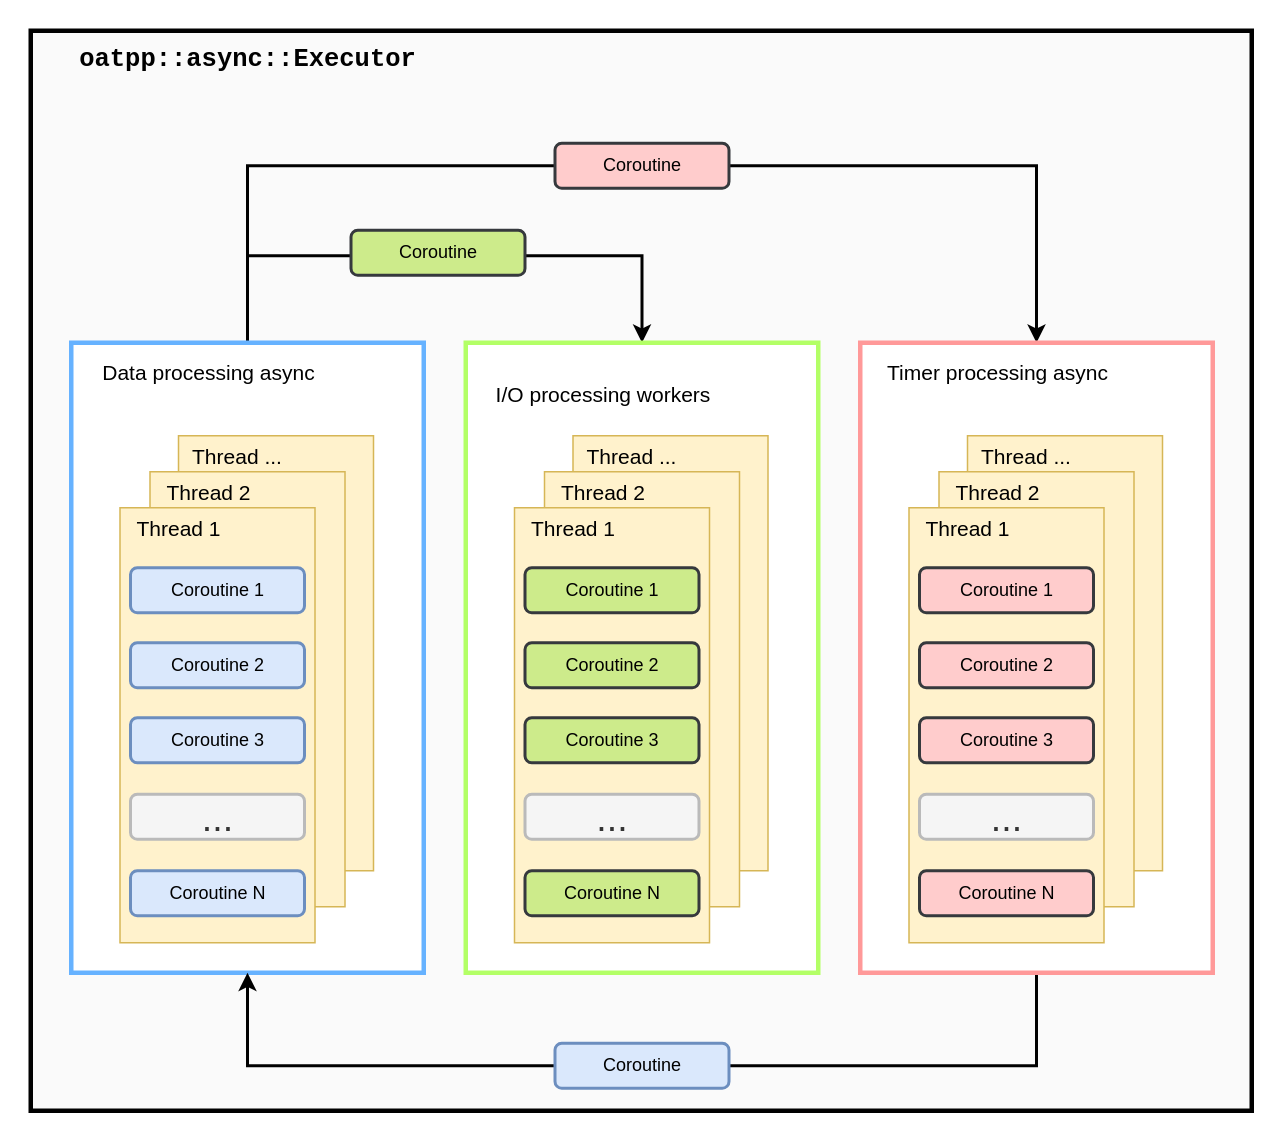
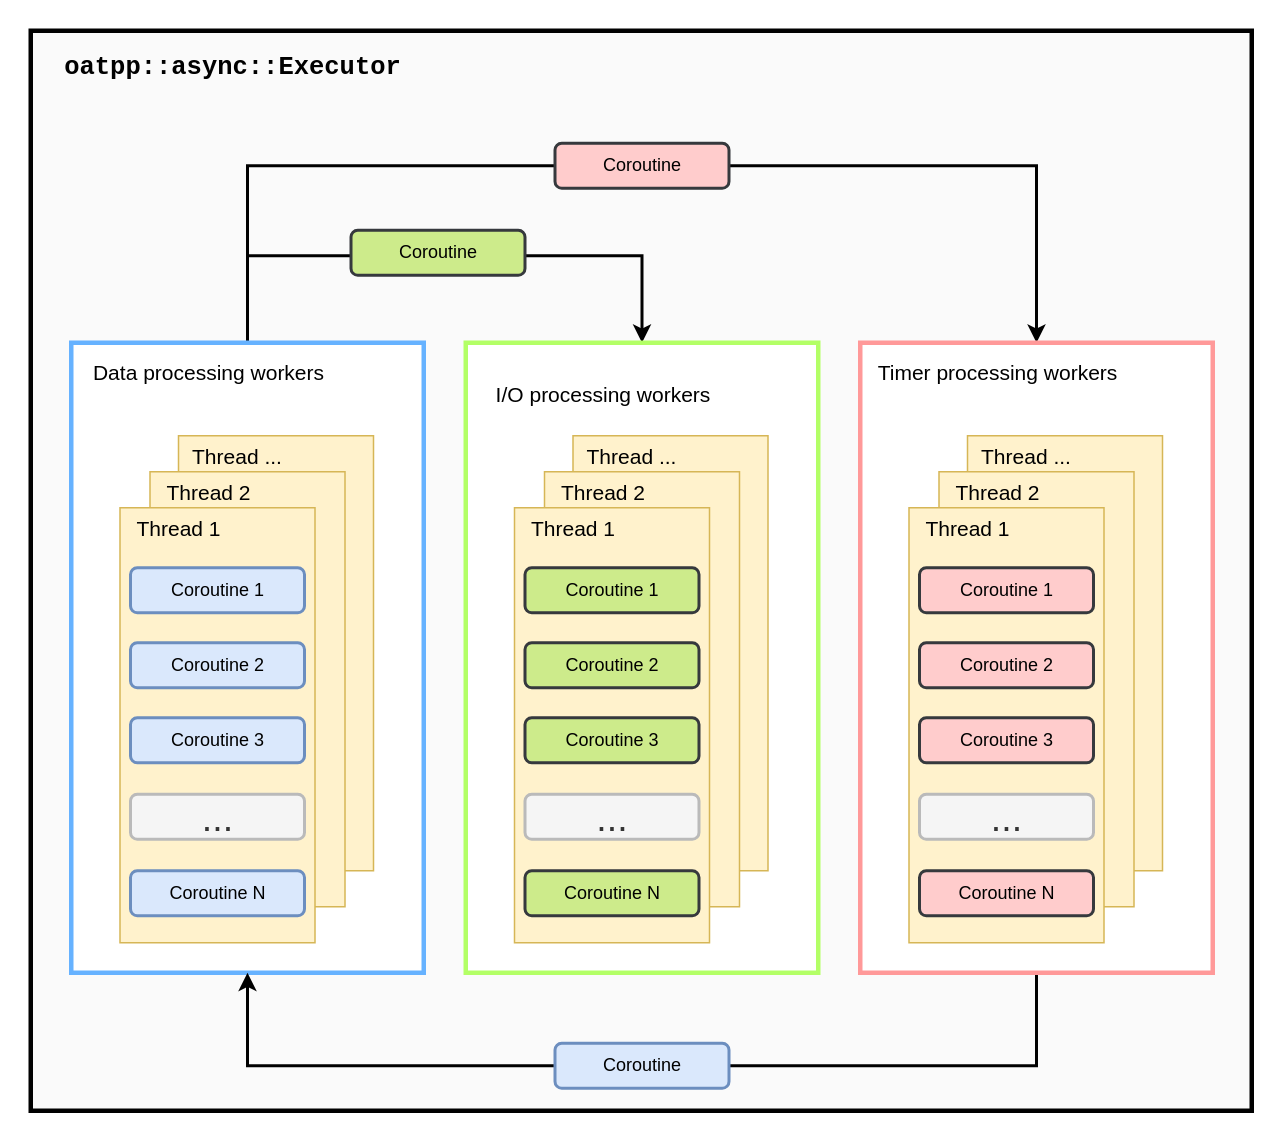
- <mxCell id="48" value="&lt;div style=&quot;text-align: left&quot;&gt;&lt;span&gt;&lt;font style=&quot;font-size: 17px&quot; face=&quot;Courier New&quot;&gt;&lt;b&gt;oatpp::async::Executor&lt;/b&gt;&lt;/font&gt;&lt;/span&gt;&lt;/div&gt;" style="text;html=1;strokeColor=none;fillColor=none;align=center;verticalAlign=middle;whiteSpace=wrap;rounded=0;" vertex="1" parent="1"><mxGeometry x="31.5" y="25" width="266" height="30" as="geometry" /></mxCell>
+ <mxCell id="48" value="&lt;div style=&quot;text-align: left&quot;&gt;&lt;span&gt;&lt;font style=&quot;font-size: 17px&quot; face=&quot;Courier New&quot;&gt;&lt;b&gt;oatpp::async::Executor&lt;/b&gt;&lt;/font&gt;&lt;/span&gt;&lt;/div&gt;" style="text;html=1;strokeColor=none;fillColor=none;align=center;verticalAlign=middle;whiteSpace=wrap;rounded=0;" vertex="1" parent="1"><mxGeometry x="21.5" y="30" width="266" height="30" as="geometry" /></mxCell>
- <mxCell id="12" value="&lt;font style=&quot;font-size: 14px&quot;&gt;Data processing async&lt;/font&gt;" style="text;html=1;strokeColor=none;fillColor=none;align=center;verticalAlign=middle;whiteSpace=wrap;rounded=0;" vertex="1" parent="1"><mxGeometry x="53.5" y="238" width="170" height="20" as="geometry" /></mxCell>
+ <mxCell id="12" value="&lt;font style=&quot;font-size: 14px&quot;&gt;Data processing workers&lt;/font&gt;" style="text;html=1;strokeColor=none;fillColor=none;align=center;verticalAlign=middle;whiteSpace=wrap;rounded=0;" vertex="1" parent="1"><mxGeometry x="53.5" y="238" width="170" height="20" as="geometry" /></mxCell>
- <mxCell id="39" value="&lt;font style=&quot;font-size: 14px&quot;&gt;Timer processing async&lt;/font&gt;" style="text;html=1;strokeColor=none;fillColor=none;align=center;verticalAlign=middle;whiteSpace=wrap;rounded=0;" vertex="1" parent="1"><mxGeometry x="579.5" y="238" width="170" height="20" as="geometry" /></mxCell>
+ <mxCell id="39" value="&lt;font style=&quot;font-size: 14px&quot;&gt;Timer processing workers&lt;/font&gt;" style="text;html=1;strokeColor=none;fillColor=none;align=center;verticalAlign=middle;whiteSpace=wrap;rounded=0;" vertex="1" parent="1"><mxGeometry x="579.5" y="238" width="170" height="20" as="geometry" /></mxCell>
